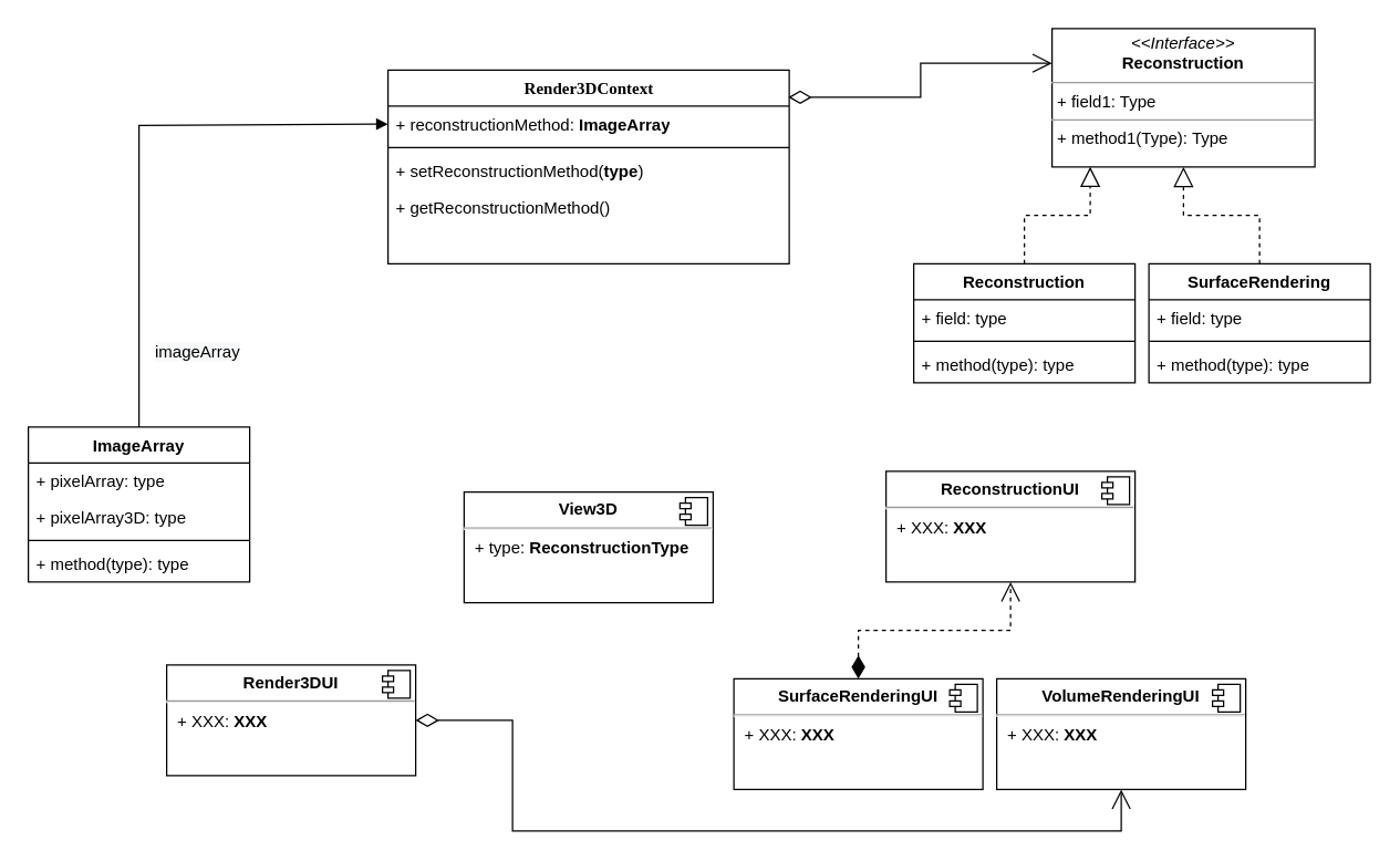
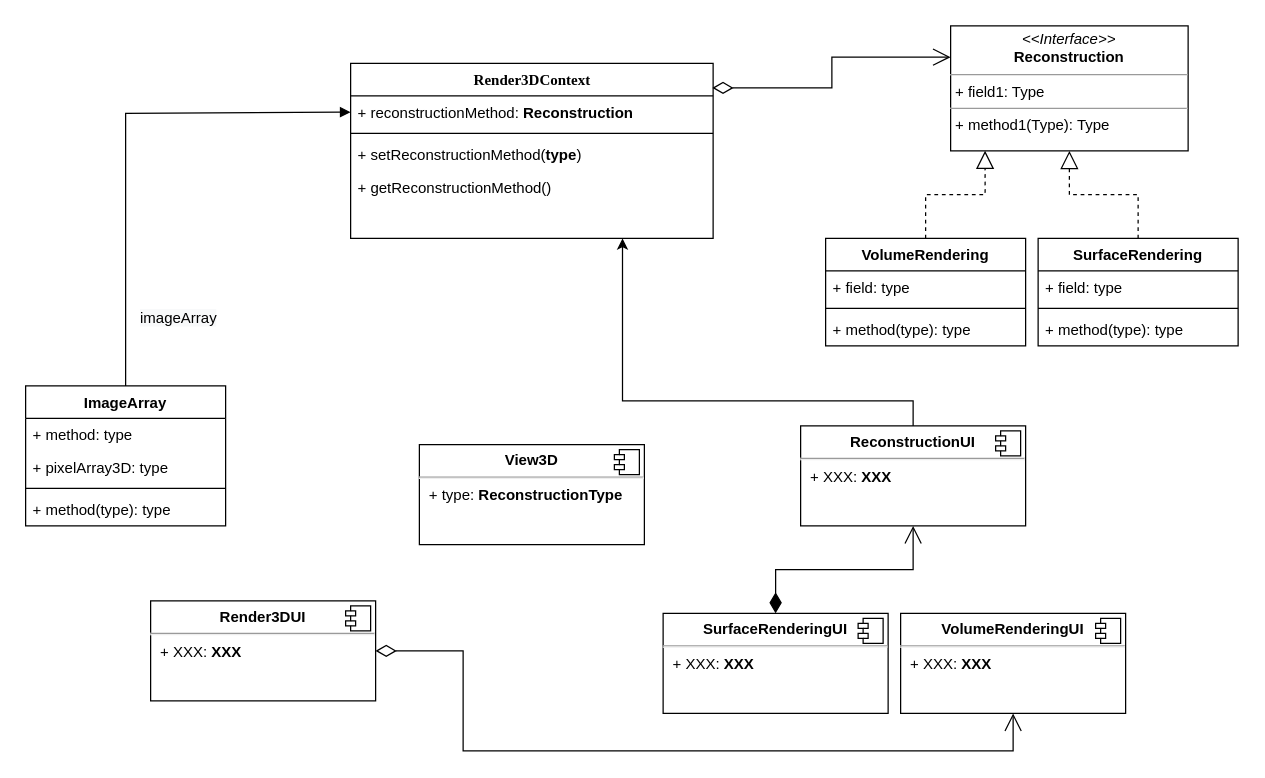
- <mxCell id="3" value="+ reconstructionMethod:&amp;nbsp;&lt;b style=&quot;text-align: center;&quot;&gt;ImageArray&lt;/b&gt;" style="text;html=1;strokeColor=none;fillColor=none;align=left;verticalAlign=top;spacingLeft=4;spacingRight=4;whiteSpace=wrap;overflow=hidden;rotatable=0;points=[[0,0.5],[1,0.5]];portConstraint=eastwest;" parent="2" vertex="1"><mxGeometry y="26" width="290" height="26" as="geometry" /></mxCell>
+ <mxCell id="3" value="+ reconstructionMethod:&amp;nbsp;&lt;b style=&quot;text-align: center;&quot;&gt;Reconstruction&lt;/b&gt;" style="text;html=1;strokeColor=none;fillColor=none;align=left;verticalAlign=top;spacingLeft=4;spacingRight=4;whiteSpace=wrap;overflow=hidden;rotatable=0;points=[[0,0.5],[1,0.5]];portConstraint=eastwest;" parent="2" vertex="1"><mxGeometry y="26" width="290" height="26" as="geometry" /></mxCell>
- <mxCell id="9" value="Reconstruction" style="swimlane;fontStyle=1;align=center;verticalAlign=top;childLayout=stackLayout;horizontal=1;startSize=26;horizontalStack=0;resizeParent=1;resizeParentMax=0;resizeLast=0;collapsible=1;marginBottom=0;" parent="1" vertex="1"><mxGeometry x="660" y="190" width="160" height="86" as="geometry" /></mxCell>
+ <mxCell id="9" value="VolumeRendering" style="swimlane;fontStyle=1;align=center;verticalAlign=top;childLayout=stackLayout;horizontal=1;startSize=26;horizontalStack=0;resizeParent=1;resizeParentMax=0;resizeLast=0;collapsible=1;marginBottom=0;" parent="1" vertex="1"><mxGeometry x="660" y="190" width="160" height="86" as="geometry" /></mxCell>
+ <mxCell id="34" style="edgeStyle=orthogonalEdgeStyle;rounded=0;orthogonalLoop=1;jettySize=auto;html=1;entryX=0.75;entryY=1;entryDx=0;entryDy=0;" edge="1" parent="1" source="35" target="2"><mxGeometry relative="1" as="geometry"><Array as="points"><mxPoint x="730" y="320" /><mxPoint x="497" y="320" /></Array></mxGeometry></mxCell>
- <mxCell id="20" value="+ pixelArray: type" style="text;strokeColor=none;fillColor=none;align=left;verticalAlign=top;spacingLeft=4;spacingRight=4;overflow=hidden;rotatable=0;points=[[0,0.5],[1,0.5]];portConstraint=eastwest;" parent="19" vertex="1"><mxGeometry y="26" width="160" height="26" as="geometry" /></mxCell>
+ <mxCell id="20" value="+ method: type" style="text;strokeColor=none;fillColor=none;align=left;verticalAlign=top;spacingLeft=4;spacingRight=4;overflow=hidden;rotatable=0;points=[[0,0.5],[1,0.5]];portConstraint=eastwest;" parent="19" vertex="1"><mxGeometry y="26" width="160" height="26" as="geometry" /></mxCell>
- <mxCell id="37" value="" style="endArrow=open;html=1;endSize=12;startArrow=diamondThin;startSize=14;startFill=1;edgeStyle=orthogonalEdgeStyle;align=left;verticalAlign=bottom;rounded=0;jumpStyle=arc;exitX=0.5;exitY=0;exitDx=0;exitDy=0;entryX=0.5;entryY=1;entryDx=0;entryDy=0;dashed=1;" parent="1" source="31" target="35" edge="1"><mxGeometry x="-1" y="3" relative="1" as="geometry"><mxPoint x="480" y="430" as="sourcePoint" /><mxPoint x="640" y="430" as="targetPoint" /></mxGeometry></mxCell>
+ <mxCell id="37" value="" style="endArrow=open;html=1;endSize=12;startArrow=diamondThin;startSize=14;startFill=1;edgeStyle=orthogonalEdgeStyle;align=left;verticalAlign=bottom;rounded=0;jumpStyle=arc;exitX=0.5;exitY=0;exitDx=0;exitDy=0;entryX=0.5;entryY=1;entryDx=0;entryDy=0;" parent="1" source="31" target="35" edge="1"><mxGeometry x="-1" y="3" relative="1" as="geometry"><mxPoint x="480" y="430" as="sourcePoint" /><mxPoint x="640" y="430" as="targetPoint" /></mxGeometry></mxCell>
